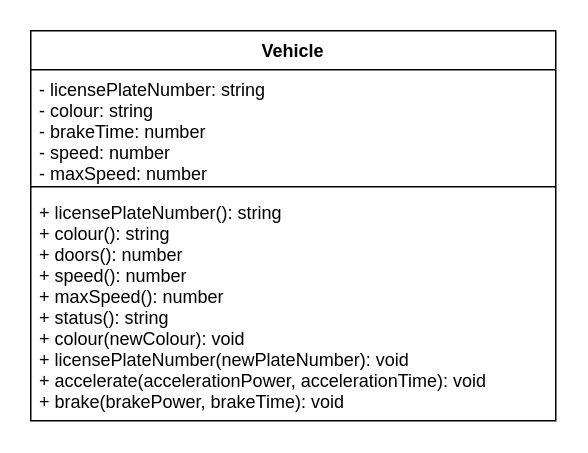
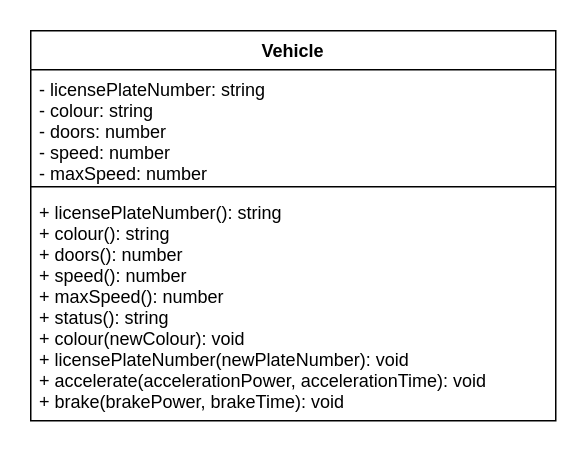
- <mxCell id="3" value="- licensePlateNumber: string&#10;- colour: string&#10;- brakeTime: number&#10;- speed: number&#10;- maxSpeed: number" style="text;strokeColor=none;fillColor=none;align=left;verticalAlign=top;spacingLeft=4;spacingRight=4;overflow=hidden;rotatable=0;points=[[0,0.5],[1,0.5]];portConstraint=eastwest;" parent="2" vertex="1"><mxGeometry y="26" width="350" height="74" as="geometry" /></mxCell>
+ <mxCell id="3" value="- licensePlateNumber: string&#10;- colour: string&#10;- doors: number&#10;- speed: number&#10;- maxSpeed: number" style="text;strokeColor=none;fillColor=none;align=left;verticalAlign=top;spacingLeft=4;spacingRight=4;overflow=hidden;rotatable=0;points=[[0,0.5],[1,0.5]];portConstraint=eastwest;" parent="2" vertex="1"><mxGeometry y="26" width="350" height="74" as="geometry" /></mxCell>
